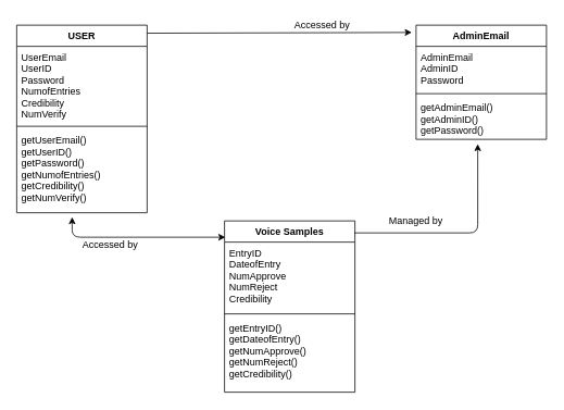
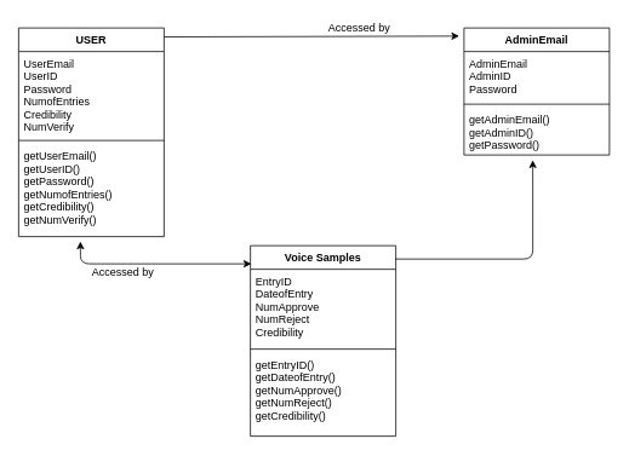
- <mxCell id="17" value="Managed by" style="text;html=1;strokeColor=none;fillColor=none;align=center;verticalAlign=middle;whiteSpace=wrap;rounded=0;" vertex="1" parent="1"><mxGeometry x="475" y="260" width="70" height="20" as="geometry" /></mxCell>
